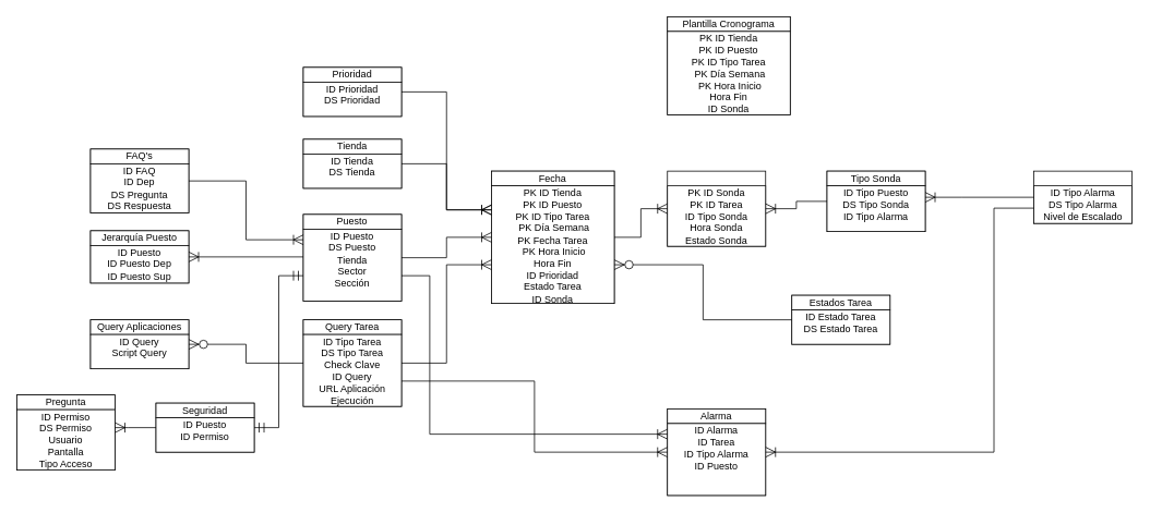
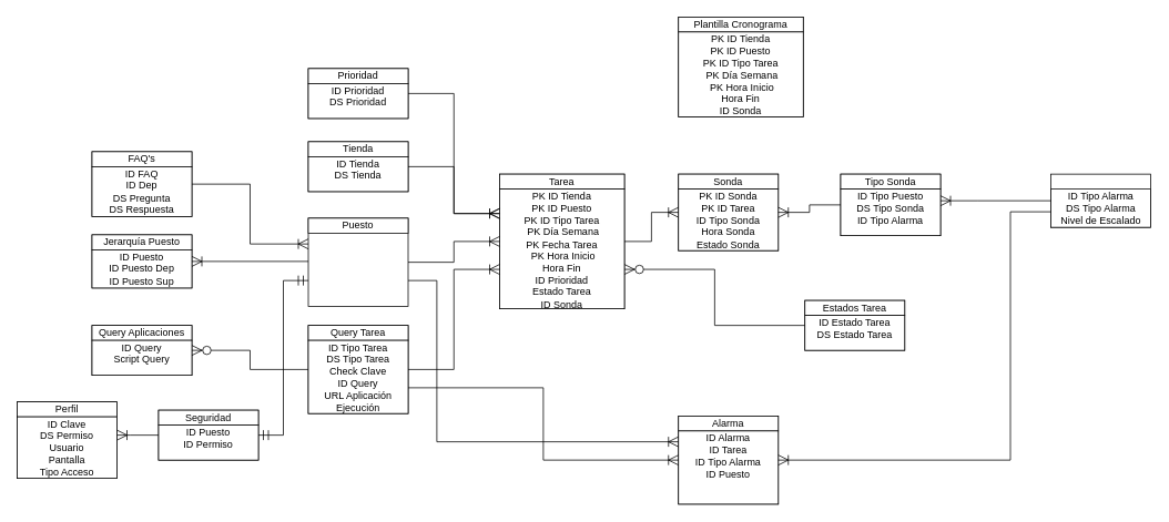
- <mxCell id="9" value="&lt;div style='width: 147.0px;height: 18.0px;word-break: break-word;'&gt;&lt;div align=&quot;center&quot;&gt;&lt;span style=&quot;font-size: 12px; font-family: Arial; white-space: pre-wrap; font-weight: normal; text-decoration: none; line-height: 14px; color: rgb(0, 0, 0);&quot;&gt;Fecha&lt;/span&gt;&lt;/div&gt;&lt;/div&gt;" style="shape=rect;shadow=0;strokeWidth=1;fillColor=#FFFFFF;strokeColor=#000000;opacity=100.0;html=1;nl2Br=0;verticalAlign=top;align=center;spacingLeft=0.0;spacingRight=0;spacingTop=-5.0;spacingBottom=2;whiteSpace=wrap;gliffyId=19;" parent="8" vertex="1"><mxGeometry width="150" height="18" as="geometry" /></mxCell>
+ <mxCell id="9" value="&lt;div style='width: 147.0px;height: 18.0px;word-break: break-word;'&gt;&lt;div align=&quot;center&quot;&gt;&lt;span style=&quot;font-size: 12px; font-family: Arial; white-space: pre-wrap; font-weight: normal; text-decoration: none; line-height: 14px; color: rgb(0, 0, 0);&quot;&gt;Tarea&lt;/span&gt;&lt;/div&gt;&lt;/div&gt;" style="shape=rect;shadow=0;strokeWidth=1;fillColor=#FFFFFF;strokeColor=#000000;opacity=100.0;html=1;nl2Br=0;verticalAlign=top;align=center;spacingLeft=0.0;spacingRight=0;spacingTop=-5.0;spacingBottom=2;whiteSpace=wrap;gliffyId=19;" parent="8" vertex="1"><mxGeometry width="150" height="18" as="geometry" /></mxCell>
+ <mxCell id="27" value="&lt;div style='width: 117.0px;height: 18.0px;word-break: break-word;'&gt;&lt;div align=&quot;center&quot;&gt;&lt;span style=&quot;font-size: 12px; font-family: Arial; white-space: pre-wrap; font-weight: normal; text-decoration: none; line-height: 14px; color: rgb(0, 0, 0);&quot;&gt;Sonda&lt;/span&gt;&lt;/div&gt;&lt;/div&gt;" style="shape=rect;shadow=0;strokeWidth=1;fillColor=#FFFFFF;strokeColor=#000000;opacity=100.0;html=1;nl2Br=0;verticalAlign=top;align=center;spacingLeft=0.0;spacingRight=0;spacingTop=-5.0;spacingBottom=2;whiteSpace=wrap;gliffyId=48;" parent="26" vertex="1"><mxGeometry width="120" height="18" as="geometry" /></mxCell>
- <mxCell id="23" value="&lt;div style='width: 117.0px;height: 74.0px;word-break: break-word;'&gt;&lt;div align=&quot;center&quot;&gt;&lt;span style=&quot;font-size: 12px; font-family: Arial; white-space: pre-wrap; font-weight: normal; text-decoration: none; line-height: 14px; color: rgb(0, 0, 0);&quot;&gt;ID Puesto&#10;&lt;/span&gt;&lt;/div&gt;&lt;div align=&quot;center&quot;&gt;&lt;span style=&quot;font-size: 12px; font-family: Arial; white-space: pre-wrap; font-weight: normal; text-decoration: none; line-height: 14px; color: rgb(0, 0, 0);&quot;&gt;DS Puesto&#10;&lt;/span&gt;&lt;/div&gt;&lt;div align=&quot;center&quot;&gt;&lt;span style=&quot;font-size: 12px; font-family: Arial; white-space: pre-wrap; font-weight: normal; text-decoration: none; line-height: 14px; color: rgb(0, 0, 0);&quot;&gt;Tienda&#10;&lt;/span&gt;&lt;/div&gt;&lt;div align=&quot;center&quot;&gt;&lt;span style=&quot;font-size: 12px; font-family: Arial; white-space: pre-wrap; font-weight: normal; text-decoration: none; line-height: 14px; color: rgb(0, 0, 0);&quot;&gt;Sector&#10;&lt;/span&gt;&lt;/div&gt;&lt;div align=&quot;center&quot;&gt;&lt;span style=&quot;font-size: 12px; font-family: Arial; white-space: pre-wrap; font-weight: normal; text-decoration: none; line-height: 14px; color: rgb(0, 0, 0);&quot;&gt;Sección&#10;&lt;/span&gt;&lt;/div&gt;&lt;div align=&quot;center&quot;&gt;&lt;span style=&quot;font-size: 12px; font-family: Arial; white-space: pre-wrap; font-weight: normal; text-decoration: none; line-height: 14px; color: rgb(0, 0, 0);&quot;&gt;&lt;/span&gt;&lt;/div&gt;&lt;/div&gt;" style="shape=rect;shadow=0;strokeWidth=1;fillColor=#FFFFFF;strokeColor=#000000;opacity=100.0;html=1;nl2Br=0;verticalAlign=top;align=center;spacingLeft=0.0;spacingRight=0;spacingTop=-5.0;spacingBottom=2;whiteSpace=wrap;gliffyId=43;" parent="21" vertex="1"><mxGeometry y="18" width="120" height="88" as="geometry" /></mxCell>
- <mxCell id="61" value="&lt;div style='width: 117.0px;height: 18.0px;word-break: break-word;'&gt;&lt;div align=&quot;center&quot;&gt;&lt;span style=&quot;font-size: 12px; font-family: Arial; white-space: pre-wrap; font-weight: normal; text-decoration: none; line-height: 14px; color: rgb(0, 0, 0);&quot;&gt;Pregunta&lt;/span&gt;&lt;/div&gt;&lt;/div&gt;" style="shape=rect;shadow=0;strokeWidth=1;fillColor=#FFFFFF;strokeColor=#000000;opacity=100.0;html=1;nl2Br=0;verticalAlign=top;align=center;spacingLeft=0.0;spacingRight=0;spacingTop=-5.0;spacingBottom=2;whiteSpace=wrap;gliffyId=100;" parent="60" vertex="1"><mxGeometry width="120" height="18" as="geometry" /></mxCell>
+ <mxCell id="61" value="&lt;div style='width: 117.0px;height: 18.0px;word-break: break-word;'&gt;&lt;div align=&quot;center&quot;&gt;&lt;span style=&quot;font-size: 12px; font-family: Arial; white-space: pre-wrap; font-weight: normal; text-decoration: none; line-height: 14px; color: rgb(0, 0, 0);&quot;&gt;Perfil&lt;/span&gt;&lt;/div&gt;&lt;/div&gt;" style="shape=rect;shadow=0;strokeWidth=1;fillColor=#FFFFFF;strokeColor=#000000;opacity=100.0;html=1;nl2Br=0;verticalAlign=top;align=center;spacingLeft=0.0;spacingRight=0;spacingTop=-5.0;spacingBottom=2;whiteSpace=wrap;gliffyId=100;" parent="60" vertex="1"><mxGeometry width="120" height="18" as="geometry" /></mxCell>
- <mxCell id="62" value="&lt;div style='width: 117.0px;height: 74.0px;word-break: break-word;'&gt;&lt;div align=&quot;center&quot;&gt;&lt;span style=&quot;font-size: 12px; font-family: Arial; white-space: pre-wrap; font-weight: normal; text-decoration: none; line-height: 14px; color: rgb(0, 0, 0);&quot;&gt;ID Permiso&#10;&lt;/span&gt;&lt;/div&gt;&lt;div align=&quot;center&quot;&gt;&lt;span style=&quot;font-size: 12px; font-family: Arial; white-space: pre-wrap; font-weight: normal; text-decoration: none; line-height: 14px; color: rgb(0, 0, 0);&quot;&gt;DS Permiso&#10;&lt;/span&gt;&lt;/div&gt;&lt;div align=&quot;center&quot;&gt;&lt;span style=&quot;font-size: 12px; font-family: Arial; white-space: pre-wrap; font-weight: normal; text-decoration: none; line-height: 14px; color: rgb(0, 0, 0);&quot;&gt;Usuario&#10;&lt;/span&gt;&lt;/div&gt;&lt;div align=&quot;center&quot;&gt;&lt;span style=&quot;font-size: 12px; font-family: Arial; white-space: pre-wrap; font-weight: normal; text-decoration: none; line-height: 14px; color: rgb(0, 0, 0);&quot;&gt;Pantalla&#10;&lt;/span&gt;&lt;/div&gt;&lt;div align=&quot;center&quot;&gt;&lt;span style=&quot;font-size: 12px; font-family: Arial; white-space: pre-wrap; font-weight: normal; text-decoration: none; line-height: 14px; color: rgb(0, 0, 0);&quot;&gt;Tipo Acceso&#10;&lt;/span&gt;&lt;/div&gt;&lt;div align=&quot;center&quot;&gt;&lt;span style=&quot;font-size: 12px; font-family: Arial; white-space: pre-wrap; font-weight: normal; text-decoration: none; line-height: 14px; color: rgb(0, 0, 0);&quot;&gt;&lt;/span&gt;&lt;/div&gt;&lt;/div&gt;" style="shape=rect;shadow=0;strokeWidth=1;fillColor=#FFFFFF;strokeColor=#000000;opacity=100.0;html=1;nl2Br=0;verticalAlign=top;align=center;spacingLeft=0.0;spacingRight=0;spacingTop=-5.0;spacingBottom=2;whiteSpace=wrap;gliffyId=102;" parent="60" vertex="1"><mxGeometry y="18" width="120" height="74" as="geometry" /></mxCell>
+ <mxCell id="62" value="&lt;div style='width: 117.0px;height: 74.0px;word-break: break-word;'&gt;&lt;div align=&quot;center&quot;&gt;&lt;span style=&quot;font-size: 12px; font-family: Arial; white-space: pre-wrap; font-weight: normal; text-decoration: none; line-height: 14px; color: rgb(0, 0, 0);&quot;&gt;ID Clave&#10;&lt;/span&gt;&lt;/div&gt;&lt;div align=&quot;center&quot;&gt;&lt;span style=&quot;font-size: 12px; font-family: Arial; white-space: pre-wrap; font-weight: normal; text-decoration: none; line-height: 14px; color: rgb(0, 0, 0);&quot;&gt;DS Permiso&#10;&lt;/span&gt;&lt;/div&gt;&lt;div align=&quot;center&quot;&gt;&lt;span style=&quot;font-size: 12px; font-family: Arial; white-space: pre-wrap; font-weight: normal; text-decoration: none; line-height: 14px; color: rgb(0, 0, 0);&quot;&gt;Usuario&#10;&lt;/span&gt;&lt;/div&gt;&lt;div align=&quot;center&quot;&gt;&lt;span style=&quot;font-size: 12px; font-family: Arial; white-space: pre-wrap; font-weight: normal; text-decoration: none; line-height: 14px; color: rgb(0, 0, 0);&quot;&gt;Pantalla&#10;&lt;/span&gt;&lt;/div&gt;&lt;div align=&quot;center&quot;&gt;&lt;span style=&quot;font-size: 12px; font-family: Arial; white-space: pre-wrap; font-weight: normal; text-decoration: none; line-height: 14px; color: rgb(0, 0, 0);&quot;&gt;Tipo Acceso&#10;&lt;/span&gt;&lt;/div&gt;&lt;div align=&quot;center&quot;&gt;&lt;span style=&quot;font-size: 12px; font-family: Arial; white-space: pre-wrap; font-weight: normal; text-decoration: none; line-height: 14px; color: rgb(0, 0, 0);&quot;&gt;&lt;/span&gt;&lt;/div&gt;&lt;/div&gt;" style="shape=rect;shadow=0;strokeWidth=1;fillColor=#FFFFFF;strokeColor=#000000;opacity=100.0;html=1;nl2Br=0;verticalAlign=top;align=center;spacingLeft=0.0;spacingRight=0;spacingTop=-5.0;spacingBottom=2;whiteSpace=wrap;gliffyId=102;" parent="60" vertex="1"><mxGeometry y="18" width="120" height="74" as="geometry" /></mxCell>
